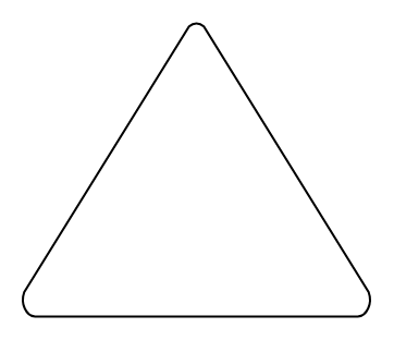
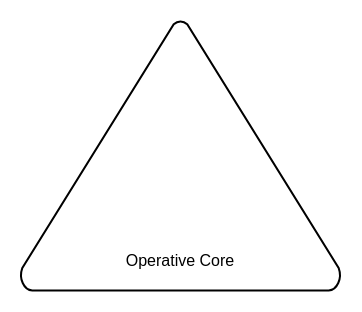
+ <mxCell id="3" value="&lt;font style=&quot;font-size: 16px&quot;&gt;Operative Core&lt;/font&gt;" style="text;html=1;strokeColor=none;fillColor=none;align=center;verticalAlign=middle;whiteSpace=wrap;rounded=0;" vertex="1" parent="1"><mxGeometry x="110" y="250" width="140" height="20" as="geometry" /></mxCell>
